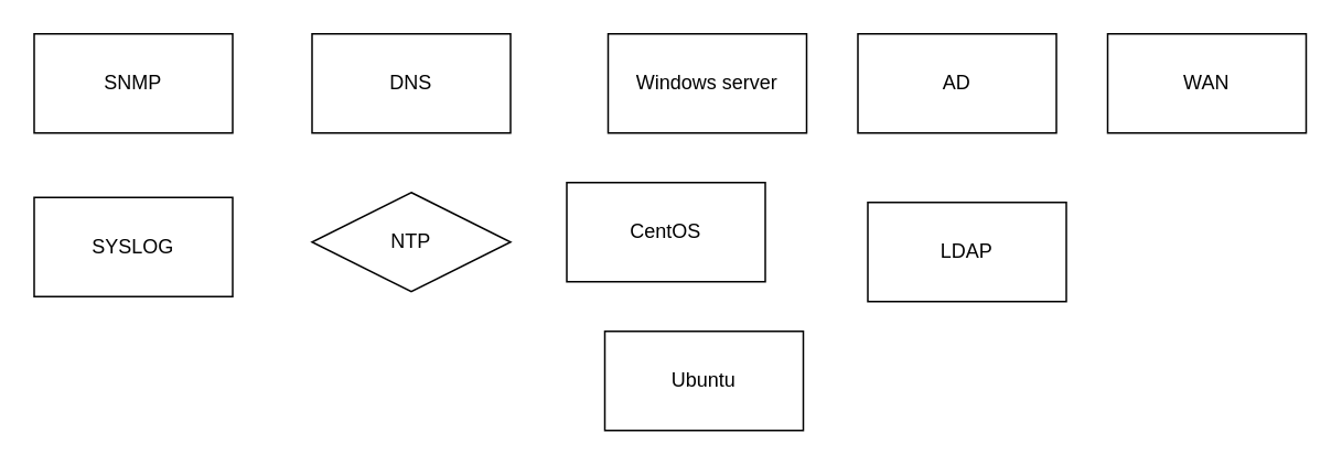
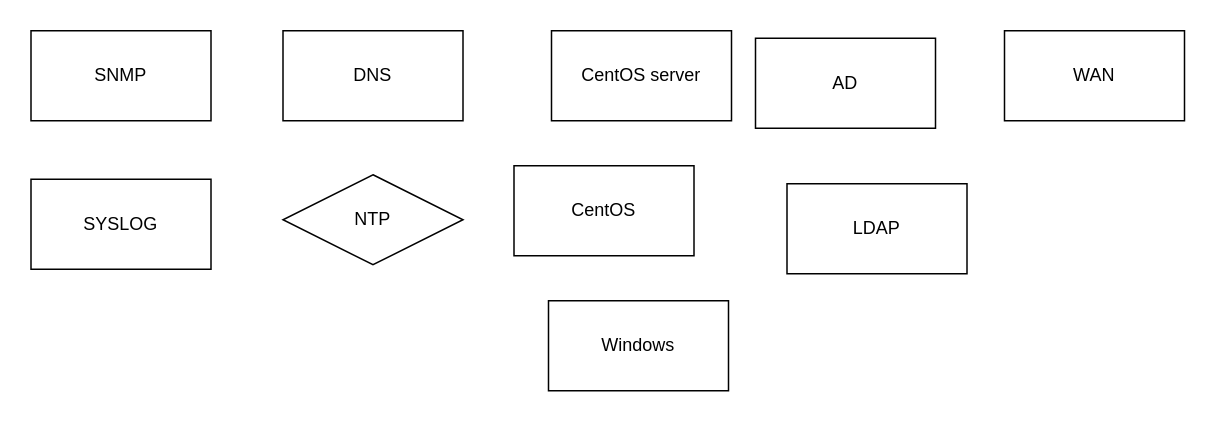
- <mxCell id="6" value="Windows server" style="whiteSpace=wrap;html=1;" parent="1" vertex="1"><mxGeometry x="367" y="20" width="120" height="60" as="geometry" /></mxCell>
+ <mxCell id="6" value="CentOS server" style="whiteSpace=wrap;html=1;" parent="1" vertex="1"><mxGeometry x="367" y="20" width="120" height="60" as="geometry" /></mxCell>
- <mxCell id="7" value="AD" style="whiteSpace=wrap;html=1;" parent="1" vertex="1"><mxGeometry x="518" y="20" width="120" height="60" as="geometry" /></mxCell>
+ <mxCell id="7" value="AD" style="whiteSpace=wrap;html=1;" parent="1" vertex="1"><mxGeometry x="503" y="25" width="120" height="60" as="geometry" /></mxCell>
- <mxCell id="9" value="Ubuntu" style="whiteSpace=wrap;html=1;" parent="1" vertex="1"><mxGeometry x="365" y="200" width="120" height="60" as="geometry" /></mxCell>
+ <mxCell id="9" value="Windows" style="whiteSpace=wrap;html=1;" parent="1" vertex="1"><mxGeometry x="365" y="200" width="120" height="60" as="geometry" /></mxCell>
